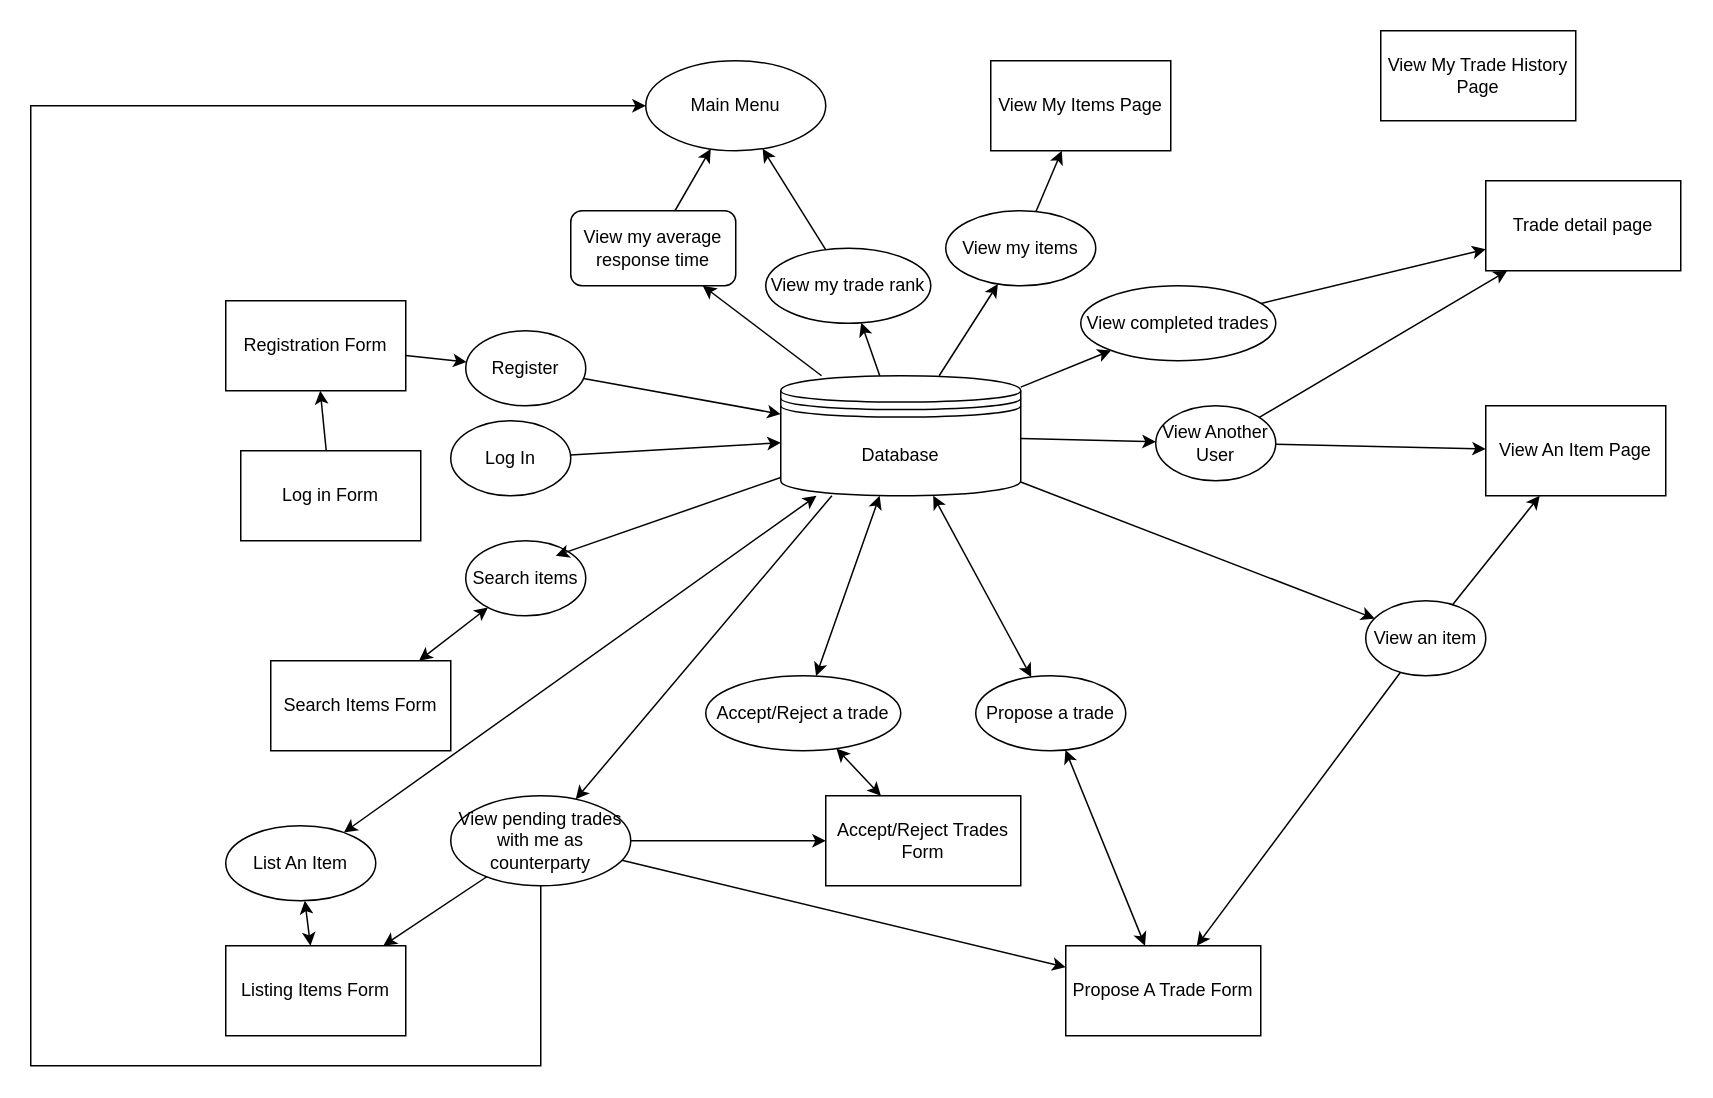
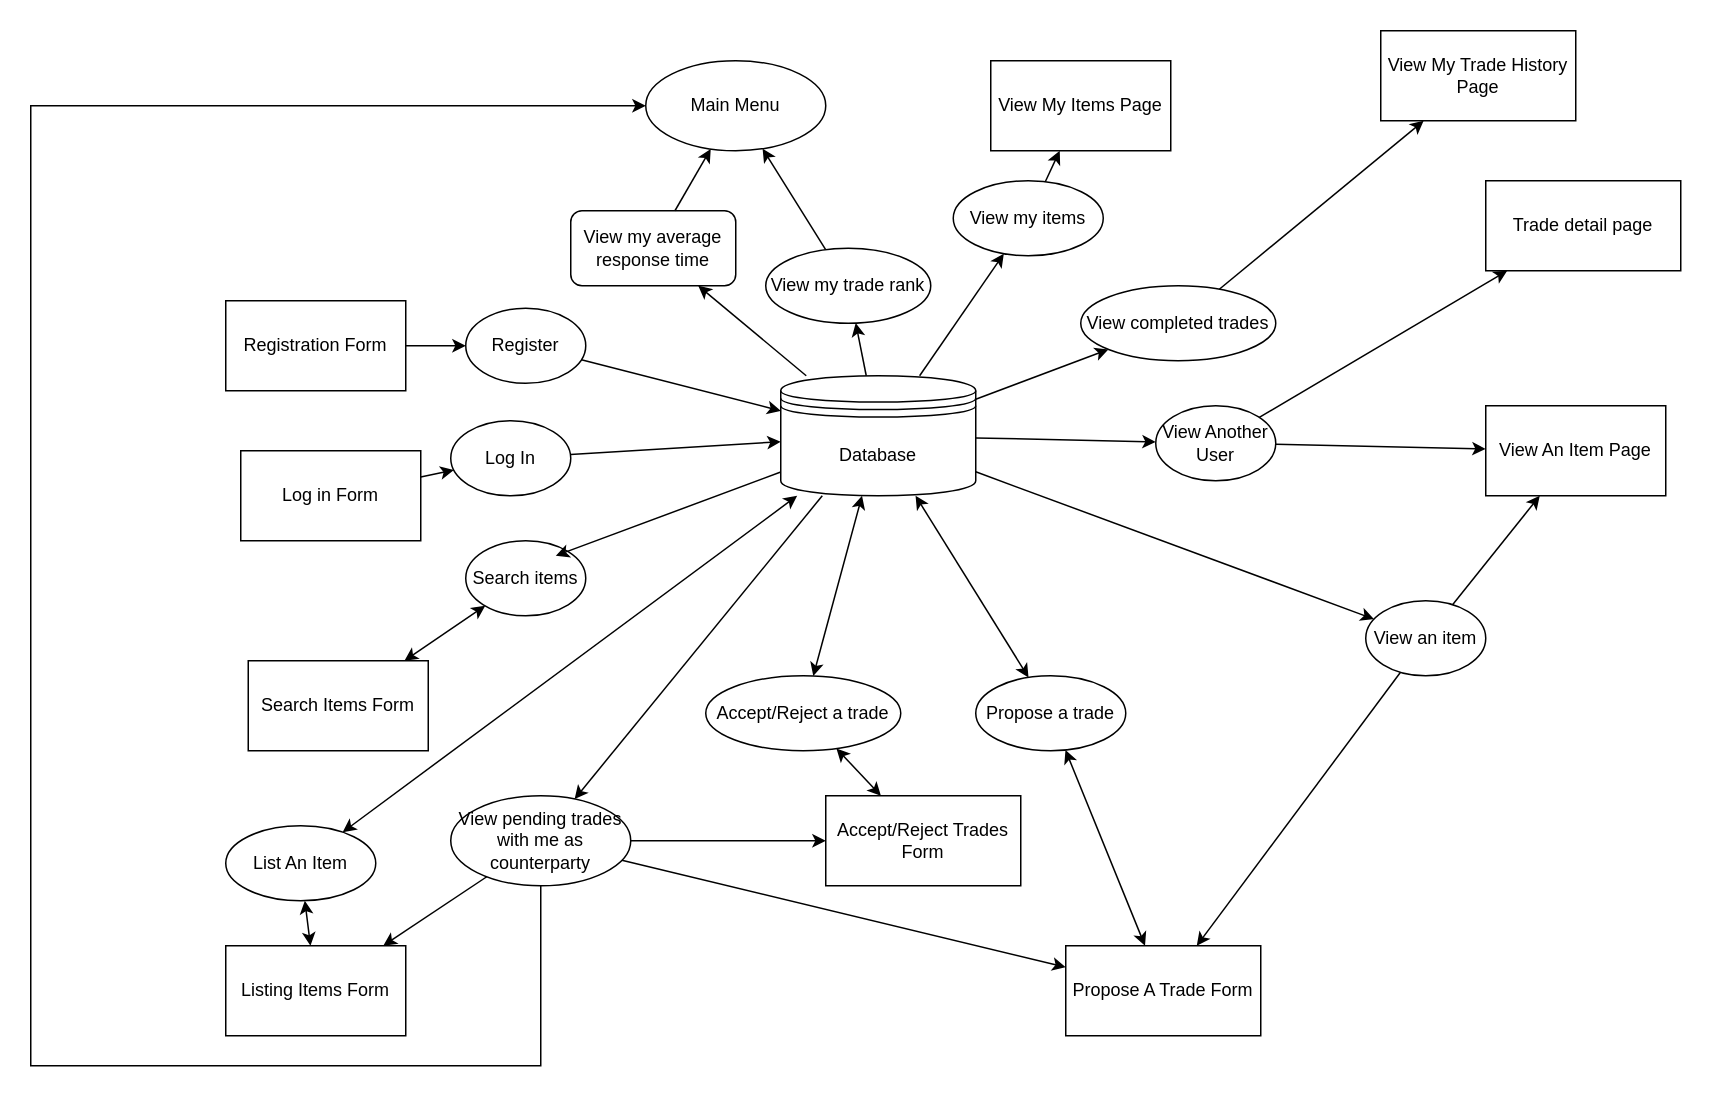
- <mxCell id="27" value="View my items" style="ellipse;whiteSpace=wrap;html=1;" parent="1" vertex="1"><mxGeometry x="630" y="140" width="100" height="50" as="geometry" /></mxCell>
+ <mxCell id="27" value="View my items" style="ellipse;whiteSpace=wrap;html=1;" parent="1" vertex="1"><mxGeometry x="635" y="120" width="100" height="50" as="geometry" /></mxCell>
- <mxCell id="47" value="" style="endArrow=classic;html=1;rounded=0;" parent="1" source="43" target="45" edge="1"><mxGeometry width="50" height="50" relative="1" as="geometry"><mxPoint x="710" y="316" as="sourcePoint" /><mxPoint x="801.04" y="328.5" as="targetPoint" /></mxGeometry></mxCell>
+ <mxCell id="47" value="" style="endArrow=classic;html=1;rounded=0;" parent="1" source="43" target="12" edge="1"><mxGeometry width="50" height="50" relative="1" as="geometry"><mxPoint x="710" y="316" as="sourcePoint" /><mxPoint x="801.04" y="328.5" as="targetPoint" /></mxGeometry></mxCell>
- <mxCell id="15" value="Register" style="ellipse;whiteSpace=wrap;html=1;" parent="1" vertex="1"><mxGeometry y="220" width="80" height="50" as="geometry" x="310" /></mxCell>
+ <mxCell id="15" value="Register" style="ellipse;whiteSpace=wrap;html=1;" parent="1" vertex="1"><mxGeometry x="310" y="205" width="80" height="50" as="geometry" /></mxCell>
- <mxCell id="18" value="" style="endArrow=classic;html=1;rounded=0;" parent="1" source="3" target="4" edge="1"><mxGeometry width="50" height="50" relative="1" as="geometry"><mxPoint x="600" y="430" as="sourcePoint" /><mxPoint x="650" y="380" as="targetPoint" /></mxGeometry></mxCell>
+ <mxCell id="18" value="" style="endArrow=classic;html=1;rounded=0;" parent="1" source="3" target="14" edge="1"><mxGeometry width="50" height="50" relative="1" as="geometry"><mxPoint x="600" y="430" as="sourcePoint" /><mxPoint x="650" y="380" as="targetPoint" /></mxGeometry></mxCell>
- <mxCell id="2" value="Database" style="shape=datastore;whiteSpace=wrap;html=1;" parent="1" vertex="1"><mxGeometry x="520" y="250" width="160" height="80" as="geometry" /></mxCell>
+ <mxCell id="2" value="Database" style="shape=datastore;whiteSpace=wrap;html=1;" parent="1" vertex="1"><mxGeometry x="520" y="250" width="130" height="80" as="geometry" /></mxCell>
- <mxCell id="8" value="Search Items Form" style="rounded=0;whiteSpace=wrap;html=1;" parent="1" vertex="1"><mxGeometry x="180" y="440" width="120" height="60" as="geometry" /></mxCell>
+ <mxCell id="8" value="Search Items Form" style="rounded=0;whiteSpace=wrap;html=1;" parent="1" vertex="1"><mxGeometry x="165" y="440" width="120" height="60" as="geometry" /></mxCell>
